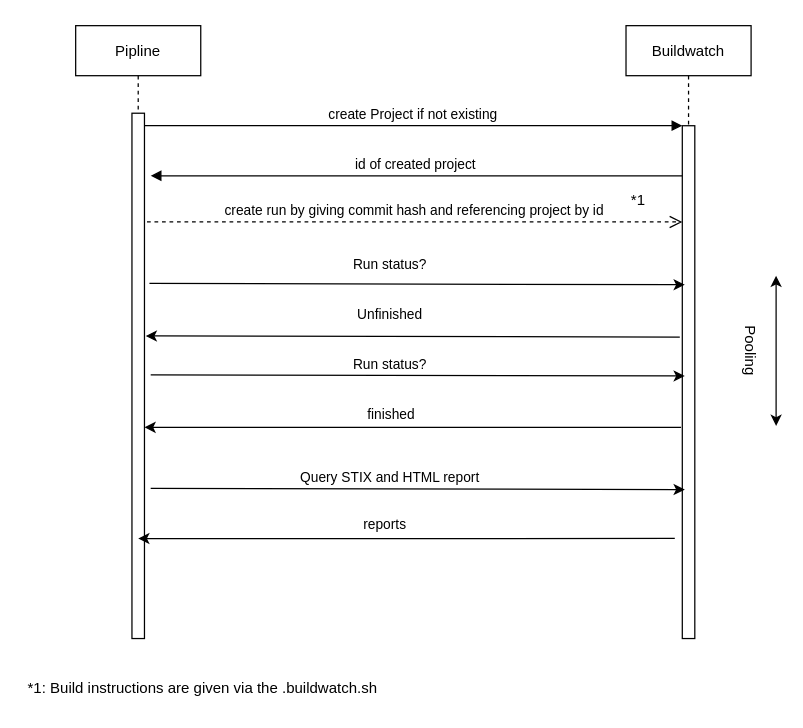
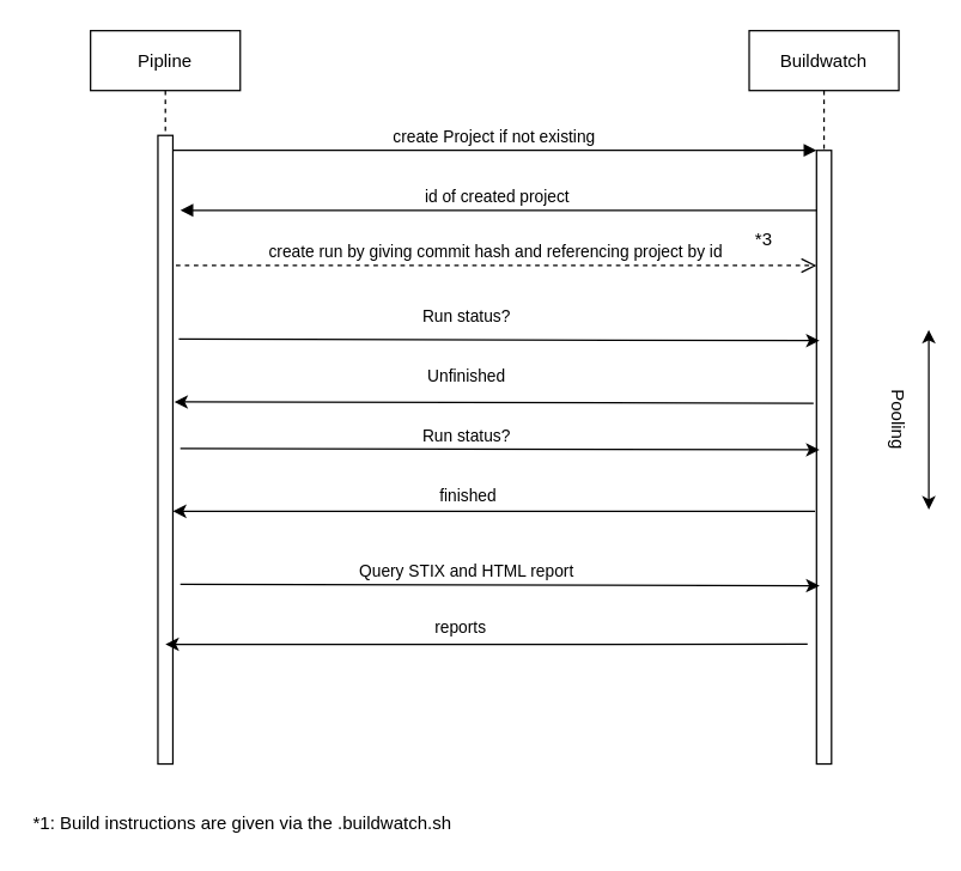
- <mxCell id="19" value="*1" style="text;html=1;strokeColor=none;fillColor=none;align=center;verticalAlign=middle;whiteSpace=wrap;rounded=0;" vertex="1" parent="1"><mxGeometry x="490" y="150" width="40" height="20" as="geometry" /></mxCell>
+ <mxCell id="19" value="*3" style="text;html=1;strokeColor=none;fillColor=none;align=center;verticalAlign=middle;whiteSpace=wrap;rounded=0;" vertex="1" parent="1"><mxGeometry x="490" y="150" width="40" height="20" as="geometry" /></mxCell>
